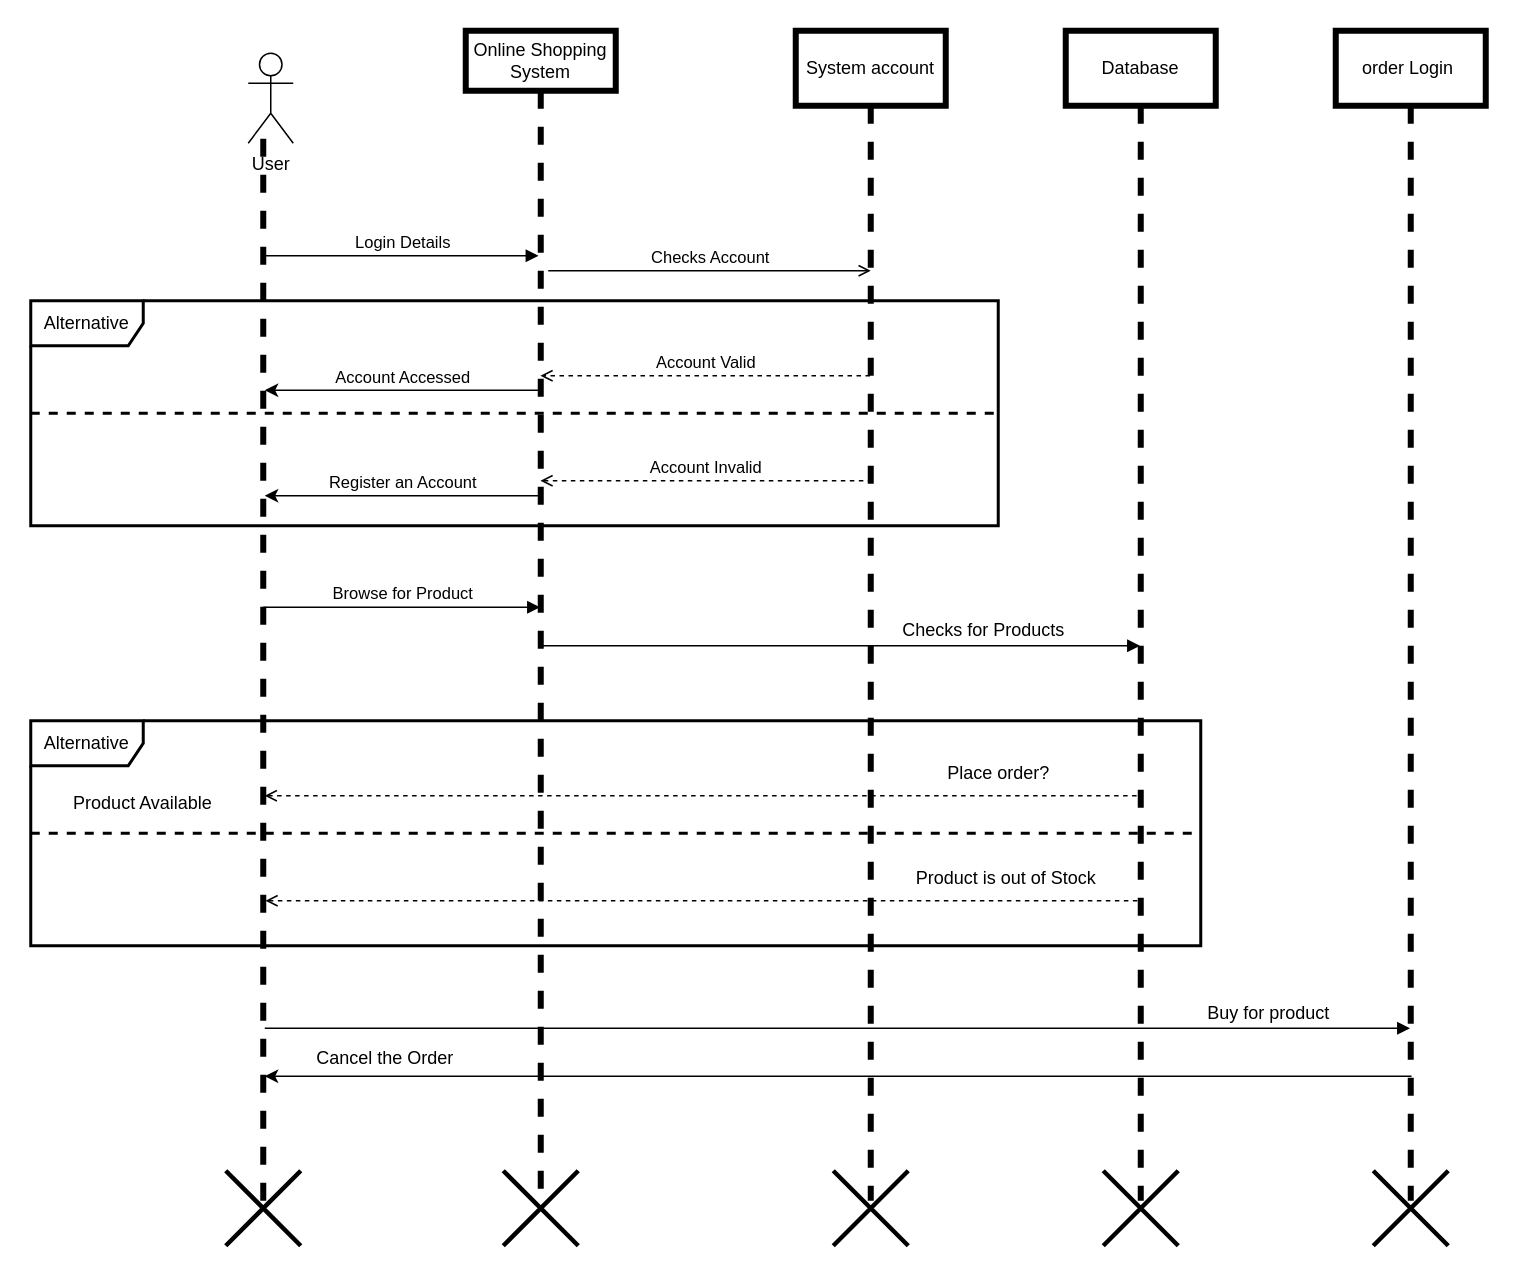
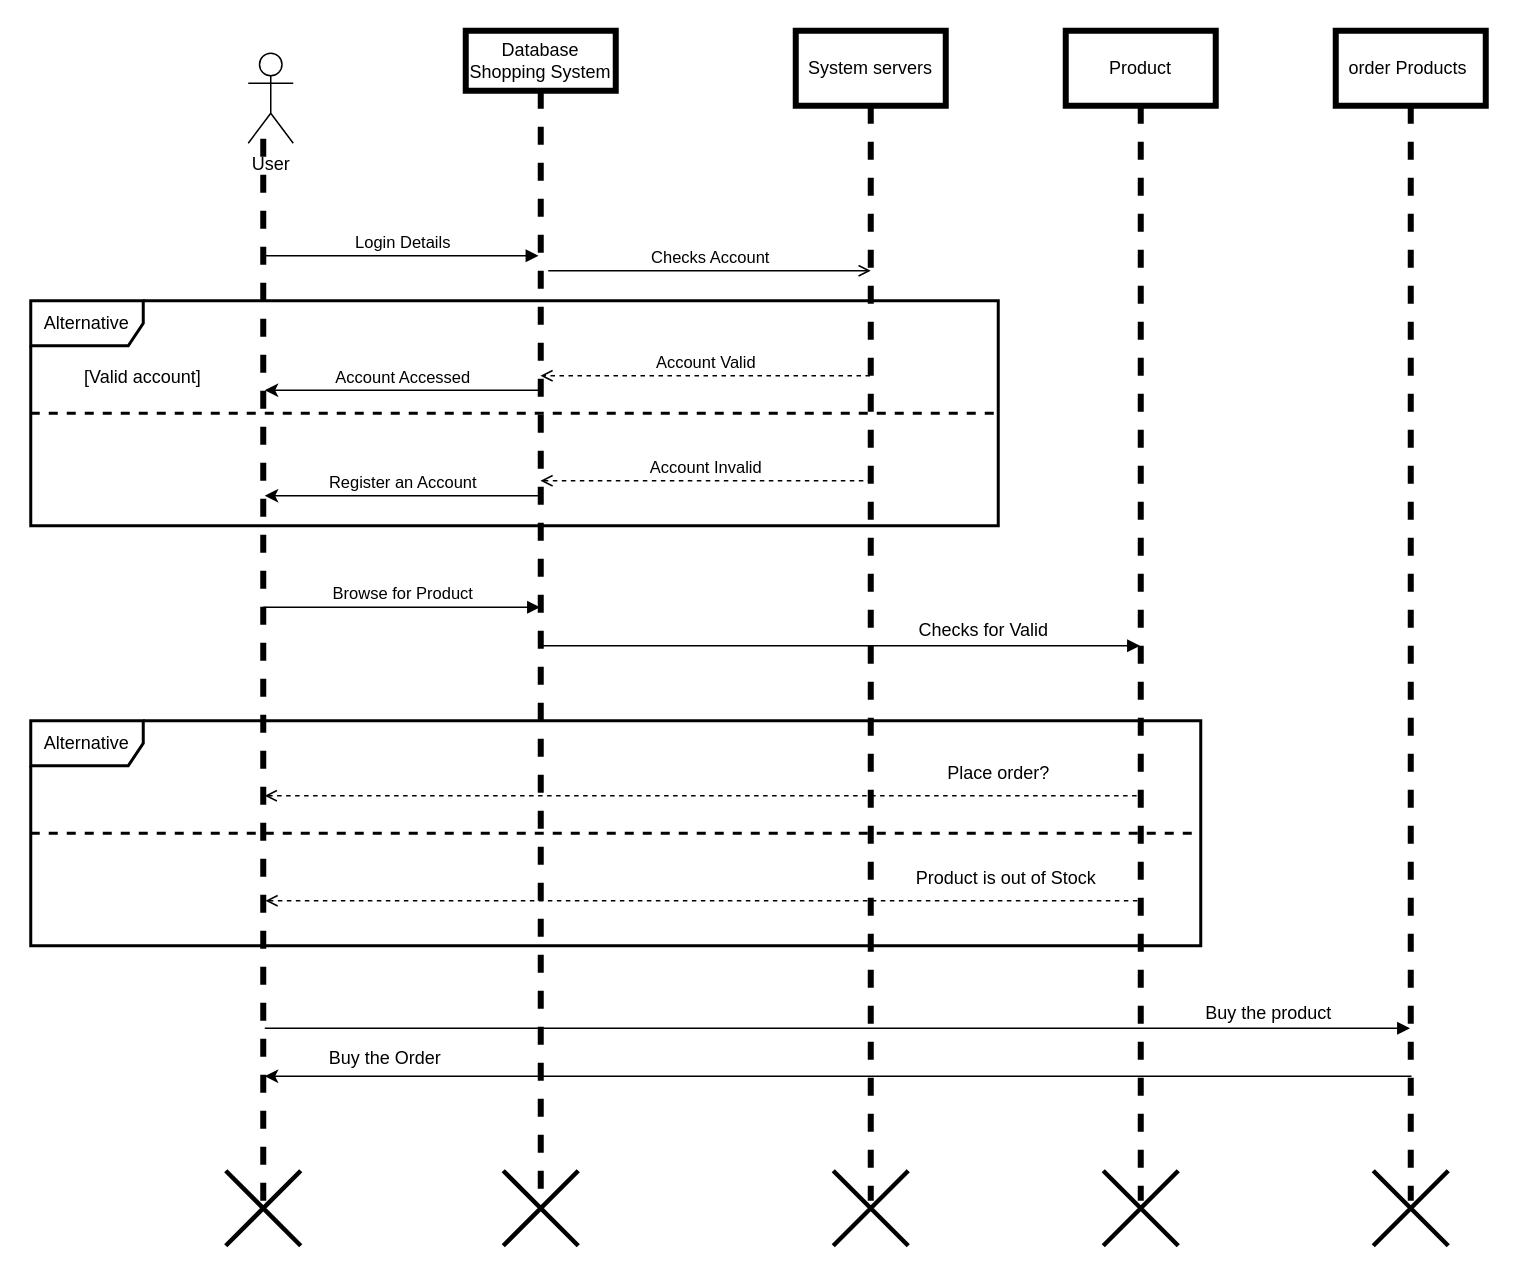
- <mxCell id="2" value="Online Shopping System" style="shape=umlLifeline;perimeter=lifelinePerimeter;whiteSpace=wrap;html=1;container=0;dropTarget=0;collapsible=0;recursiveResize=0;outlineConnect=0;portConstraint=eastwest;newEdgeStyle={&quot;edgeStyle&quot;:&quot;elbowEdgeStyle&quot;,&quot;elbow&quot;:&quot;vertical&quot;,&quot;curved&quot;:0,&quot;rounded&quot;:0};strokeWidth=4;" parent="1" vertex="1"><mxGeometry x="310" y="20" width="100" height="780" as="geometry" /></mxCell>
+ <mxCell id="2" value="Database Shopping System" style="shape=umlLifeline;perimeter=lifelinePerimeter;whiteSpace=wrap;html=1;container=0;dropTarget=0;collapsible=0;recursiveResize=0;outlineConnect=0;portConstraint=eastwest;newEdgeStyle={&quot;edgeStyle&quot;:&quot;elbowEdgeStyle&quot;,&quot;elbow&quot;:&quot;vertical&quot;,&quot;curved&quot;:0,&quot;rounded&quot;:0};strokeWidth=4;" parent="1" vertex="1"><mxGeometry x="310" y="20" width="100" height="780" as="geometry" /></mxCell>
- <mxCell id="3" value="System account" style="shape=umlLifeline;perimeter=lifelinePerimeter;whiteSpace=wrap;html=1;container=0;dropTarget=0;collapsible=0;recursiveResize=0;outlineConnect=0;portConstraint=eastwest;newEdgeStyle={&quot;edgeStyle&quot;:&quot;elbowEdgeStyle&quot;,&quot;elbow&quot;:&quot;vertical&quot;,&quot;curved&quot;:0,&quot;rounded&quot;:0};size=50;strokeWidth=4;" parent="1" vertex="1"><mxGeometry x="530" y="20" width="100" height="780" as="geometry" /></mxCell>
+ <mxCell id="3" value="System servers" style="shape=umlLifeline;perimeter=lifelinePerimeter;whiteSpace=wrap;html=1;container=0;dropTarget=0;collapsible=0;recursiveResize=0;outlineConnect=0;portConstraint=eastwest;newEdgeStyle={&quot;edgeStyle&quot;:&quot;elbowEdgeStyle&quot;,&quot;elbow&quot;:&quot;vertical&quot;,&quot;curved&quot;:0,&quot;rounded&quot;:0};size=50;strokeWidth=4;" parent="1" vertex="1"><mxGeometry x="530" y="20" width="100" height="780" as="geometry" /></mxCell>
- <mxCell id="7" value="Database" style="shape=umlLifeline;perimeter=lifelinePerimeter;whiteSpace=wrap;html=1;container=0;dropTarget=0;collapsible=0;recursiveResize=0;outlineConnect=0;portConstraint=eastwest;newEdgeStyle={&quot;edgeStyle&quot;:&quot;elbowEdgeStyle&quot;,&quot;elbow&quot;:&quot;vertical&quot;,&quot;curved&quot;:0,&quot;rounded&quot;:0};size=50;strokeWidth=4;" vertex="1" parent="1"><mxGeometry x="710" y="20" width="100" height="780" as="geometry" /></mxCell>
+ <mxCell id="7" value="Product" style="shape=umlLifeline;perimeter=lifelinePerimeter;whiteSpace=wrap;html=1;container=0;dropTarget=0;collapsible=0;recursiveResize=0;outlineConnect=0;portConstraint=eastwest;newEdgeStyle={&quot;edgeStyle&quot;:&quot;elbowEdgeStyle&quot;,&quot;elbow&quot;:&quot;vertical&quot;,&quot;curved&quot;:0,&quot;rounded&quot;:0};size=50;strokeWidth=4;" vertex="1" parent="1"><mxGeometry x="710" y="20" width="100" height="780" as="geometry" /></mxCell>
- <mxCell id="8" value="order Login&amp;nbsp;" style="shape=umlLifeline;perimeter=lifelinePerimeter;whiteSpace=wrap;html=1;container=0;dropTarget=0;collapsible=0;recursiveResize=0;outlineConnect=0;portConstraint=eastwest;newEdgeStyle={&quot;edgeStyle&quot;:&quot;elbowEdgeStyle&quot;,&quot;elbow&quot;:&quot;vertical&quot;,&quot;curved&quot;:0,&quot;rounded&quot;:0};size=50;strokeWidth=4;" vertex="1" parent="1"><mxGeometry x="890" y="20" width="100" height="780" as="geometry" /></mxCell>
+ <mxCell id="8" value="order Products&amp;nbsp;" style="shape=umlLifeline;perimeter=lifelinePerimeter;whiteSpace=wrap;html=1;container=0;dropTarget=0;collapsible=0;recursiveResize=0;outlineConnect=0;portConstraint=eastwest;newEdgeStyle={&quot;edgeStyle&quot;:&quot;elbowEdgeStyle&quot;,&quot;elbow&quot;:&quot;vertical&quot;,&quot;curved&quot;:0,&quot;rounded&quot;:0};size=50;strokeWidth=4;" vertex="1" parent="1"><mxGeometry x="890" y="20" width="100" height="780" as="geometry" /></mxCell>
+ <mxCell id="32" value="[Valid account]" style="text;html=1;strokeColor=none;fillColor=none;align=center;verticalAlign=middle;whiteSpace=wrap;rounded=0;" vertex="1" parent="1"><mxGeometry x="40" y="236" width="110" height="30" as="geometry" /></mxCell>
- <mxCell id="14" value="Checks for Products" style="text;html=1;align=center;verticalAlign=middle;resizable=0;points=[];autosize=1;strokeColor=none;fillColor=none;" vertex="1" parent="1"><mxGeometry x="590" y="405" width="130" height="30" as="geometry" /></mxCell>
+ <mxCell id="14" value="Checks for Valid" style="text;html=1;align=center;verticalAlign=middle;resizable=0;points=[];autosize=1;strokeColor=none;fillColor=none;" vertex="1" parent="1"><mxGeometry x="590" y="405" width="130" height="30" as="geometry" /></mxCell>
- <mxCell id="35" value="Product Available" style="text;html=1;strokeColor=none;fillColor=none;align=center;verticalAlign=middle;whiteSpace=wrap;rounded=0;" vertex="1" parent="1"><mxGeometry x="40" y="520" width="110" height="30" as="geometry" /></mxCell>
- <mxCell id="16" value="Buy for product" style="text;html=1;align=center;verticalAlign=middle;resizable=0;points=[];autosize=1;strokeColor=none;fillColor=none;" vertex="1" parent="1"><mxGeometry x="790" y="660" width="110" height="30" as="geometry" /></mxCell>
+ <mxCell id="16" value="Buy the product" style="text;html=1;align=center;verticalAlign=middle;resizable=0;points=[];autosize=1;strokeColor=none;fillColor=none;" vertex="1" parent="1"><mxGeometry x="790" y="660" width="110" height="30" as="geometry" /></mxCell>
- <mxCell id="23" value="Cancel the Order" style="text;html=1;align=center;verticalAlign=middle;resizable=0;points=[];autosize=1;strokeColor=none;fillColor=none;" vertex="1" parent="1"><mxGeometry x="201" y="690" width="110" height="30" as="geometry" /></mxCell>
+ <mxCell id="23" value="Buy the Order" style="text;html=1;align=center;verticalAlign=middle;resizable=0;points=[];autosize=1;strokeColor=none;fillColor=none;" vertex="1" parent="1"><mxGeometry x="201" y="690" width="110" height="30" as="geometry" /></mxCell>
